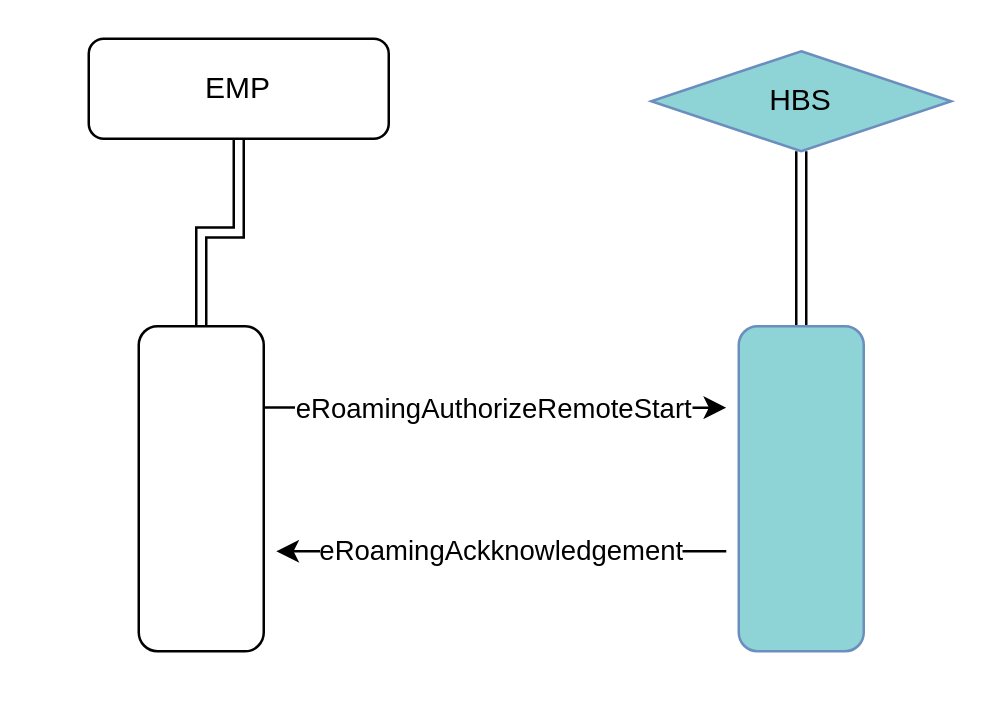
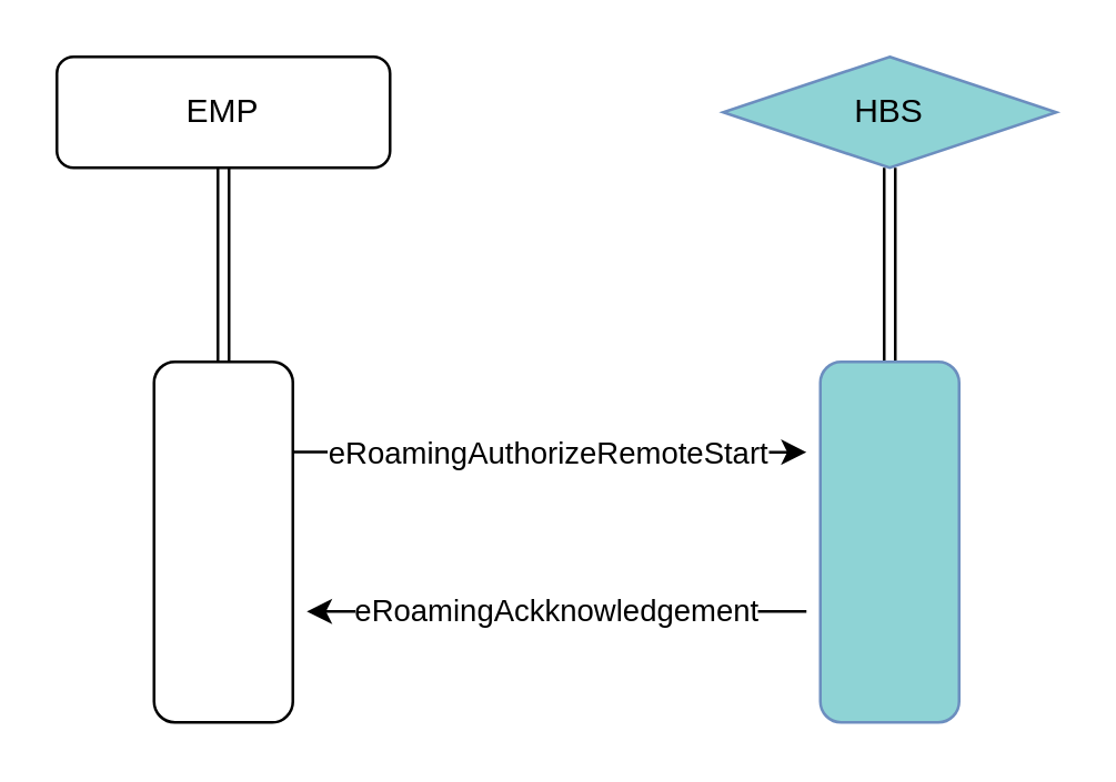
- <mxCell id="5" value="EMP" style="rounded=1;whiteSpace=wrap;html=1;fontSize=12;glass=0;strokeWidth=1;shadow=0;" parent="1" vertex="1"><mxGeometry x="35" y="15" width="120" height="40" as="geometry" /></mxCell>
+ <mxCell id="5" value="EMP" style="rounded=1;whiteSpace=wrap;html=1;fontSize=12;glass=0;strokeWidth=1;shadow=0;" parent="1" vertex="1"><mxGeometry x="20" y="20" width="120" height="40" as="geometry" /></mxCell>
